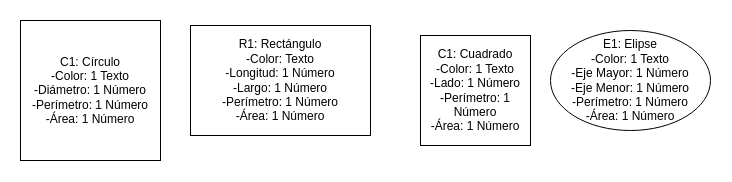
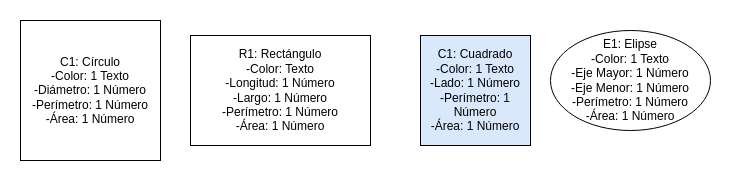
- <mxCell id="2" value="R1: Rectángulo&lt;br&gt;-Color: Texto&lt;br&gt;-Longitud:&amp;nbsp;1 Número&lt;br&gt;-Largo:&amp;nbsp;1 Número&lt;br&gt;-Perímetro:&amp;nbsp;1 Número&lt;br&gt;-Área:&amp;nbsp;1 Número" style="rounded=0;whiteSpace=wrap;html=1;" vertex="1" parent="1"><mxGeometry x="190" y="25" width="180" height="110" as="geometry" /></mxCell>
+ <mxCell id="2" value="R1: Rectángulo&lt;br&gt;-Color: Texto&lt;br&gt;-Longitud:&amp;nbsp;1 Número&lt;br&gt;-Largo:&amp;nbsp;1 Número&lt;br&gt;-Perímetro:&amp;nbsp;1 Número&lt;br&gt;-Área:&amp;nbsp;1 Número" style="rounded=0;whiteSpace=wrap;html=1;" vertex="1" parent="1"><mxGeometry x="190" y="35" width="180" height="110" as="geometry" /></mxCell>
- <mxCell id="3" value="C1: Cuadrado&lt;br&gt;-Color: 1 Texto&lt;br&gt;-Lado:&amp;nbsp;1 Número&lt;br&gt;-Perímetro:&amp;nbsp;1 Número&lt;br&gt;-Área:&amp;nbsp;1 Número" style="whiteSpace=wrap;html=1;aspect=fixed;" vertex="1" parent="1"><mxGeometry x="420" y="35" width="110" height="110" as="geometry" /></mxCell>
+ <mxCell id="3" value="C1: Cuadrado&lt;br&gt;-Color: 1 Texto&lt;br&gt;-Lado:&amp;nbsp;1 Número&lt;br&gt;-Perímetro:&amp;nbsp;1 Número&lt;br&gt;-Área:&amp;nbsp;1 Número" style="whiteSpace=wrap;html=1;aspect=fixed;fillColor=#dae8fc;" vertex="1" parent="1"><mxGeometry x="420" y="35" width="110" height="110" as="geometry" /></mxCell>
